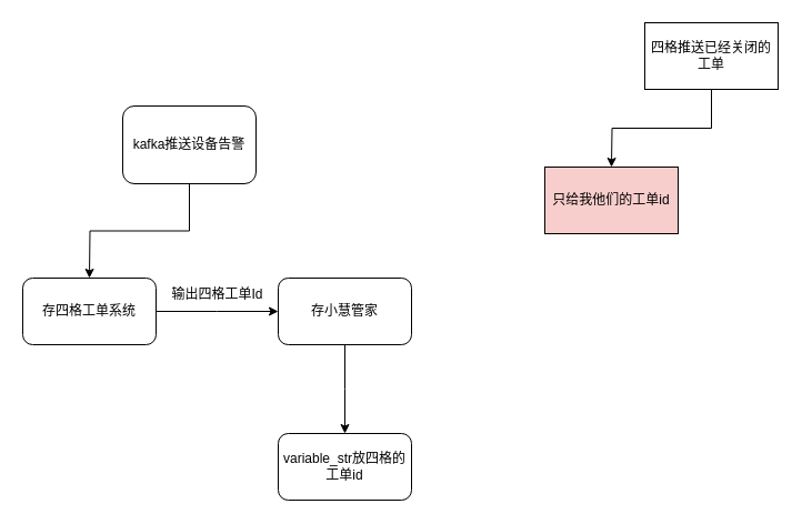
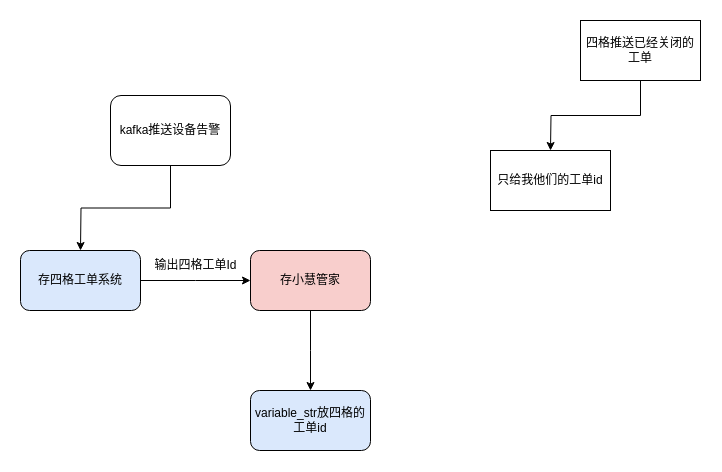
- <mxCell id="12" value="只给我他们的工单id" style="rounded=0;whiteSpace=wrap;html=1;fillColor=#f8cecc;" vertex="1" parent="1"><mxGeometry x="490" y="150" width="120" height="60" as="geometry" /></mxCell>
+ <mxCell id="12" value="只给我他们的工单id" style="rounded=0;whiteSpace=wrap;html=1;" vertex="1" parent="1"><mxGeometry x="490" y="150" width="120" height="60" as="geometry" /></mxCell>
- <mxCell id="5" value="存四格工单系统" style="rounded=1;whiteSpace=wrap;html=1;" vertex="1" parent="1"><mxGeometry x="20" y="250" width="120" height="60" as="geometry" /></mxCell>
+ <mxCell id="5" value="存四格工单系统" style="rounded=1;whiteSpace=wrap;html=1;fillColor=#dae8fc;" vertex="1" parent="1"><mxGeometry x="20" y="250" width="120" height="60" as="geometry" /></mxCell>
- <mxCell id="8" value="存小慧管家" style="rounded=1;whiteSpace=wrap;html=1;" vertex="1" parent="1"><mxGeometry x="250" y="250" width="120" height="60" as="geometry" /></mxCell>
+ <mxCell id="8" value="存小慧管家" style="rounded=1;whiteSpace=wrap;html=1;fillColor=#f8cecc;" vertex="1" parent="1"><mxGeometry x="250" y="250" width="120" height="60" as="geometry" /></mxCell>
- <mxCell id="9" value="variable_str放四格的工单id" style="rounded=1;whiteSpace=wrap;html=1;" vertex="1" parent="1"><mxGeometry x="250" y="390" width="120" height="60" as="geometry" /></mxCell>
+ <mxCell id="9" value="variable_str放四格的工单id" style="rounded=1;whiteSpace=wrap;html=1;fillColor=#dae8fc;" vertex="1" parent="1"><mxGeometry x="250" y="390" width="120" height="60" as="geometry" /></mxCell>
